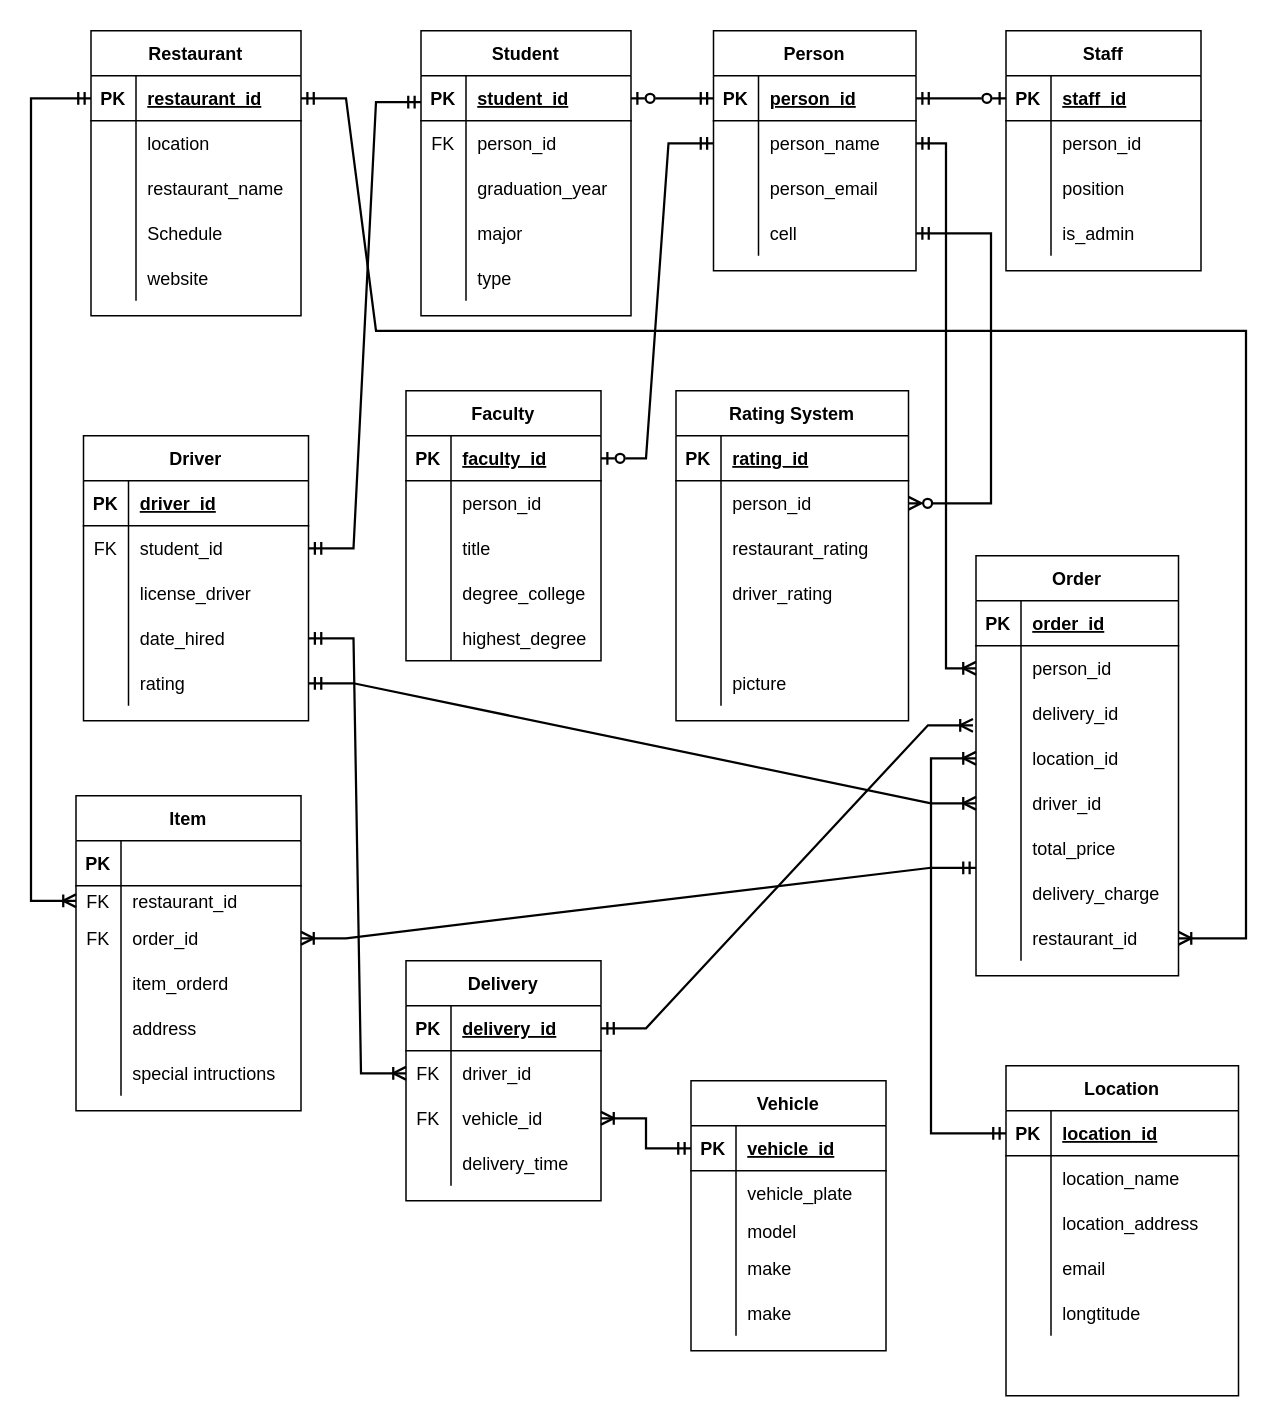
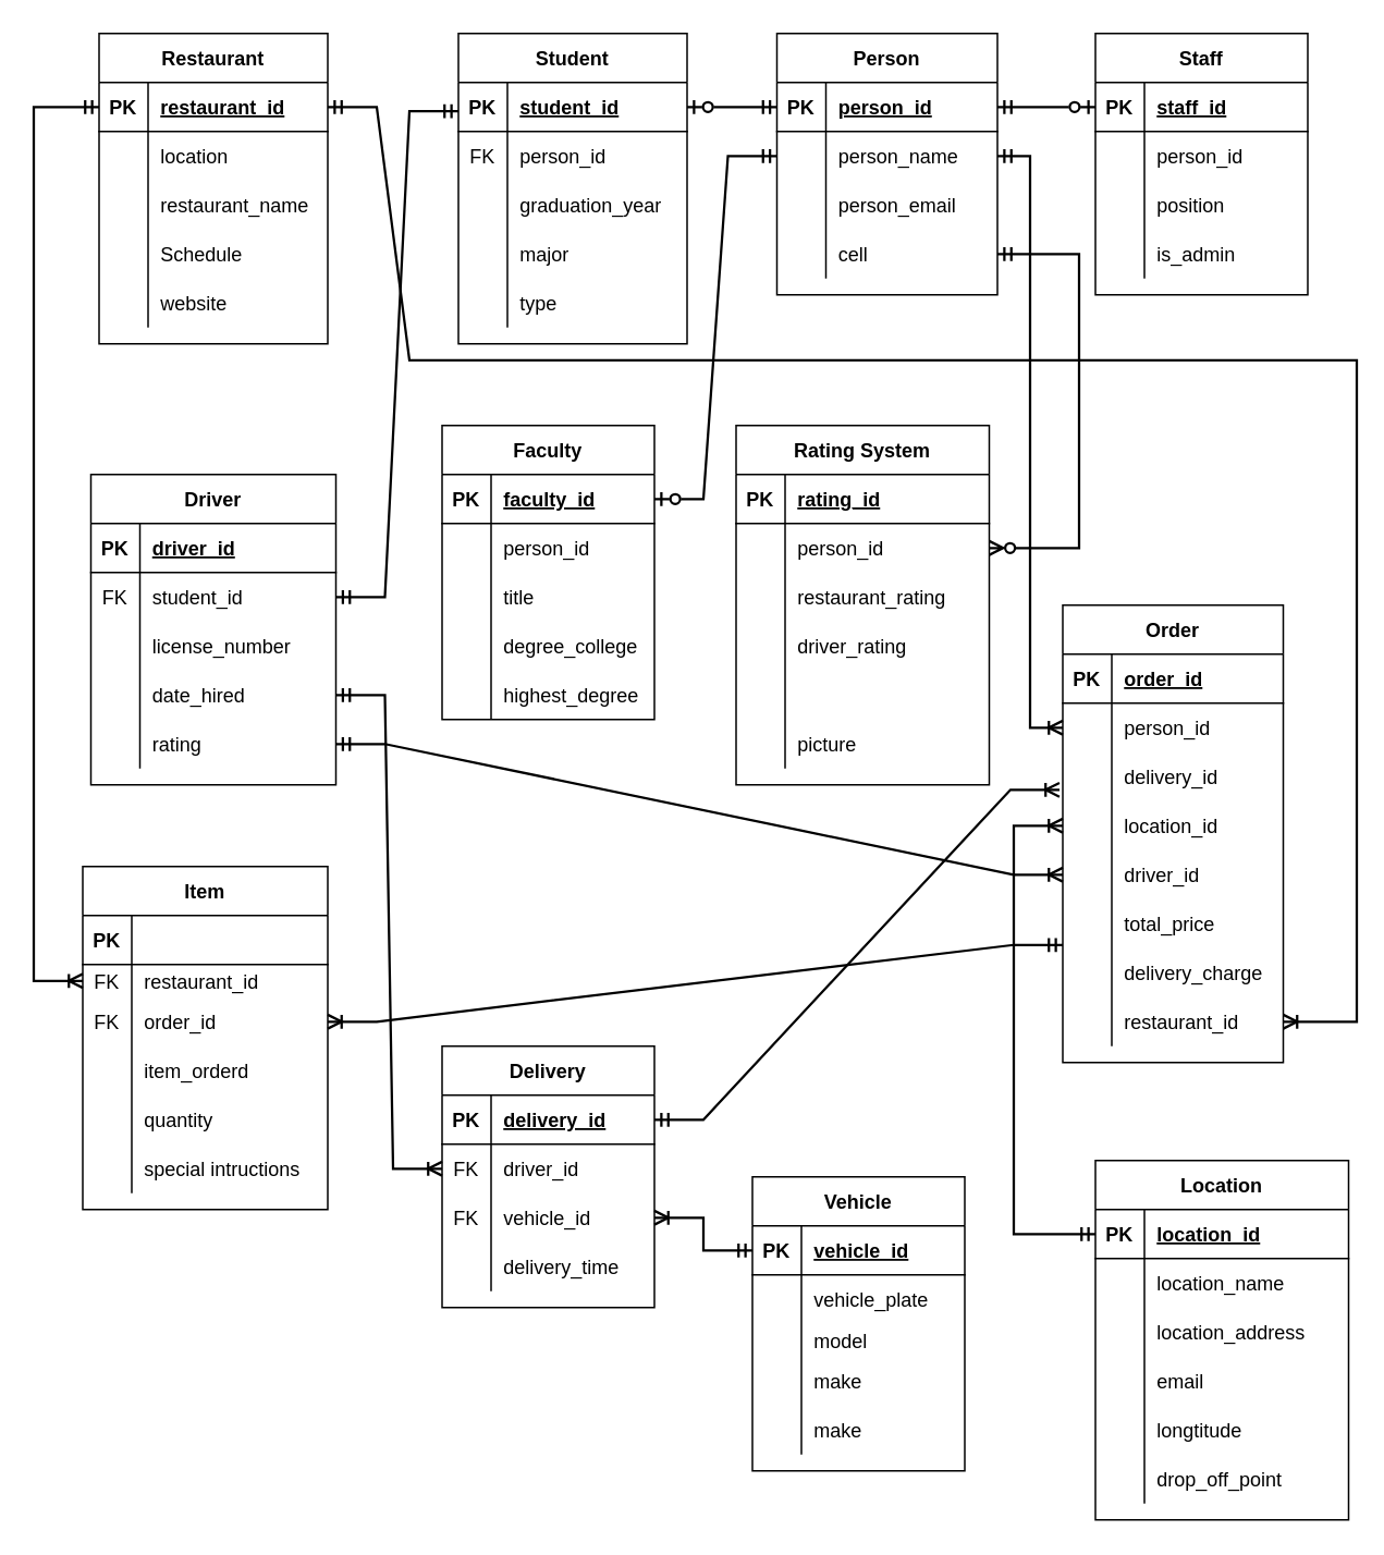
- <mxCell id="69" value="license_driver" style="shape=partialRectangle;connectable=0;fillColor=none;top=0;left=0;bottom=0;right=0;align=left;spacingLeft=6;overflow=hidden;" vertex="1" parent="67"><mxGeometry x="30" width="120" height="30" as="geometry"><mxRectangle width="120" height="30" as="alternateBounds" /></mxGeometry></mxCell>
+ <mxCell id="69" value="license_number" style="shape=partialRectangle;connectable=0;fillColor=none;top=0;left=0;bottom=0;right=0;align=left;spacingLeft=6;overflow=hidden;" vertex="1" parent="67"><mxGeometry x="30" width="120" height="30" as="geometry"><mxRectangle width="120" height="30" as="alternateBounds" /></mxGeometry></mxCell>
- <mxCell id="179" value="address" style="shape=partialRectangle;connectable=0;fillColor=none;top=0;left=0;bottom=0;right=0;align=left;spacingLeft=6;overflow=hidden;" vertex="1" parent="177"><mxGeometry x="30" width="120" height="30" as="geometry"><mxRectangle width="120" height="30" as="alternateBounds" /></mxGeometry></mxCell>
+ <mxCell id="179" value="quantity" style="shape=partialRectangle;connectable=0;fillColor=none;top=0;left=0;bottom=0;right=0;align=left;spacingLeft=6;overflow=hidden;" vertex="1" parent="177"><mxGeometry x="30" width="120" height="30" as="geometry"><mxRectangle width="120" height="30" as="alternateBounds" /></mxGeometry></mxCell>
+ <mxCell id="164" value="drop_off_point" style="shape=partialRectangle;connectable=0;fillColor=none;top=0;left=0;bottom=0;right=0;align=left;spacingLeft=6;overflow=hidden;" vertex="1" parent="162"><mxGeometry x="30" width="125" height="30" as="geometry"><mxRectangle width="125" height="30" as="alternateBounds" /></mxGeometry></mxCell>
